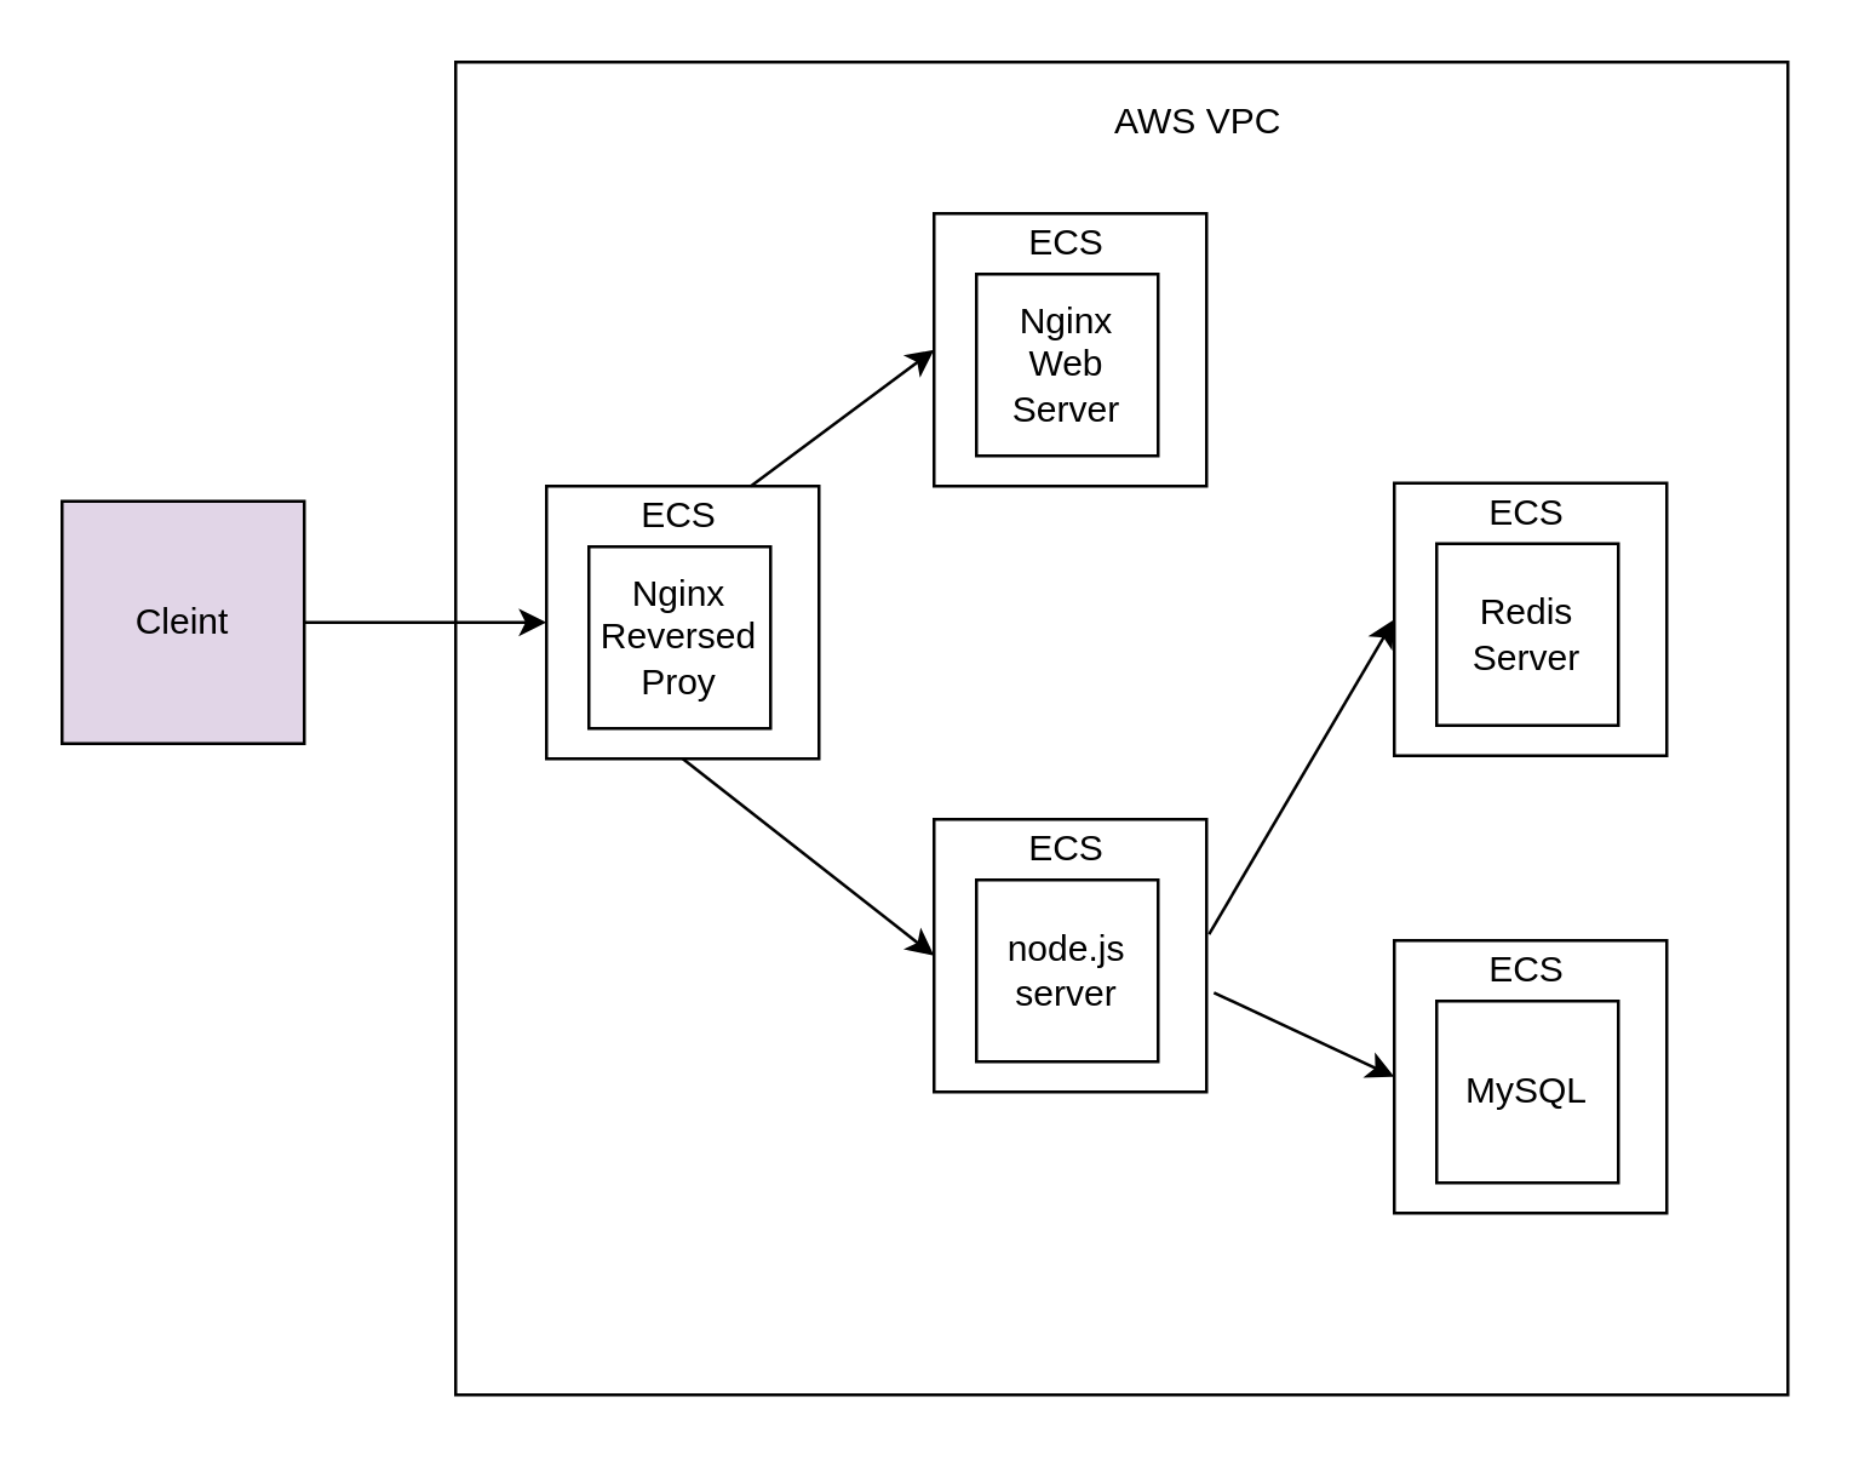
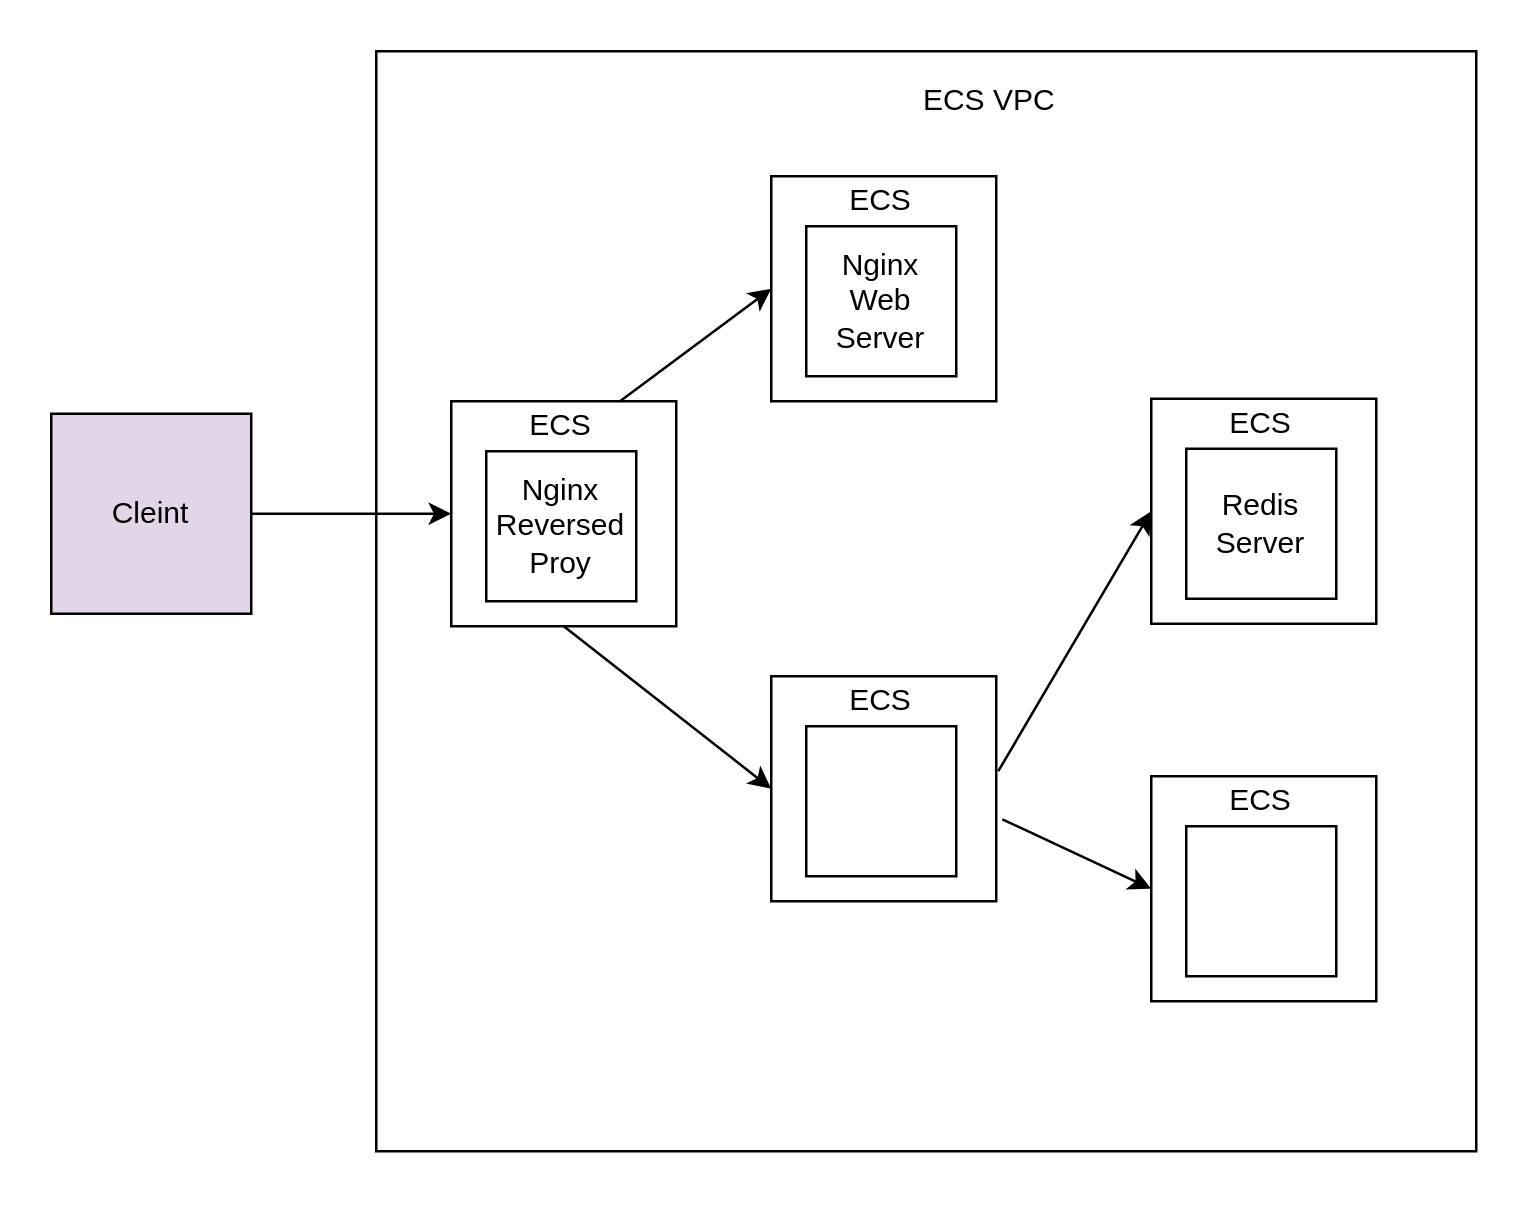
- <mxCell id="4" value="AWS VPC" style="text;html=1;strokeColor=none;fillColor=none;align=center;verticalAlign=middle;whiteSpace=wrap;rounded=0;" vertex="1" parent="1"><mxGeometry x="362.5" y="30" width="65" height="20" as="geometry" /></mxCell>
+ <mxCell id="4" value="ECS VPC" style="text;html=1;strokeColor=none;fillColor=none;align=center;verticalAlign=middle;whiteSpace=wrap;rounded=0;" vertex="1" parent="1"><mxGeometry x="362.5" y="30" width="65" height="20" as="geometry" /></mxCell>
- <mxCell id="16" value="node.js&lt;br&gt;server" style="text;html=1;strokeColor=none;fillColor=none;align=center;verticalAlign=middle;whiteSpace=wrap;rounded=0;" vertex="1" parent="1"><mxGeometry x="332" y="310" width="40" height="20" as="geometry" /></mxCell>
- <mxCell id="24" value="MySQL" style="text;html=1;strokeColor=none;fillColor=none;align=center;verticalAlign=middle;whiteSpace=wrap;rounded=0;" vertex="1" parent="1"><mxGeometry x="484" y="350" width="40" height="20" as="geometry" /></mxCell>
